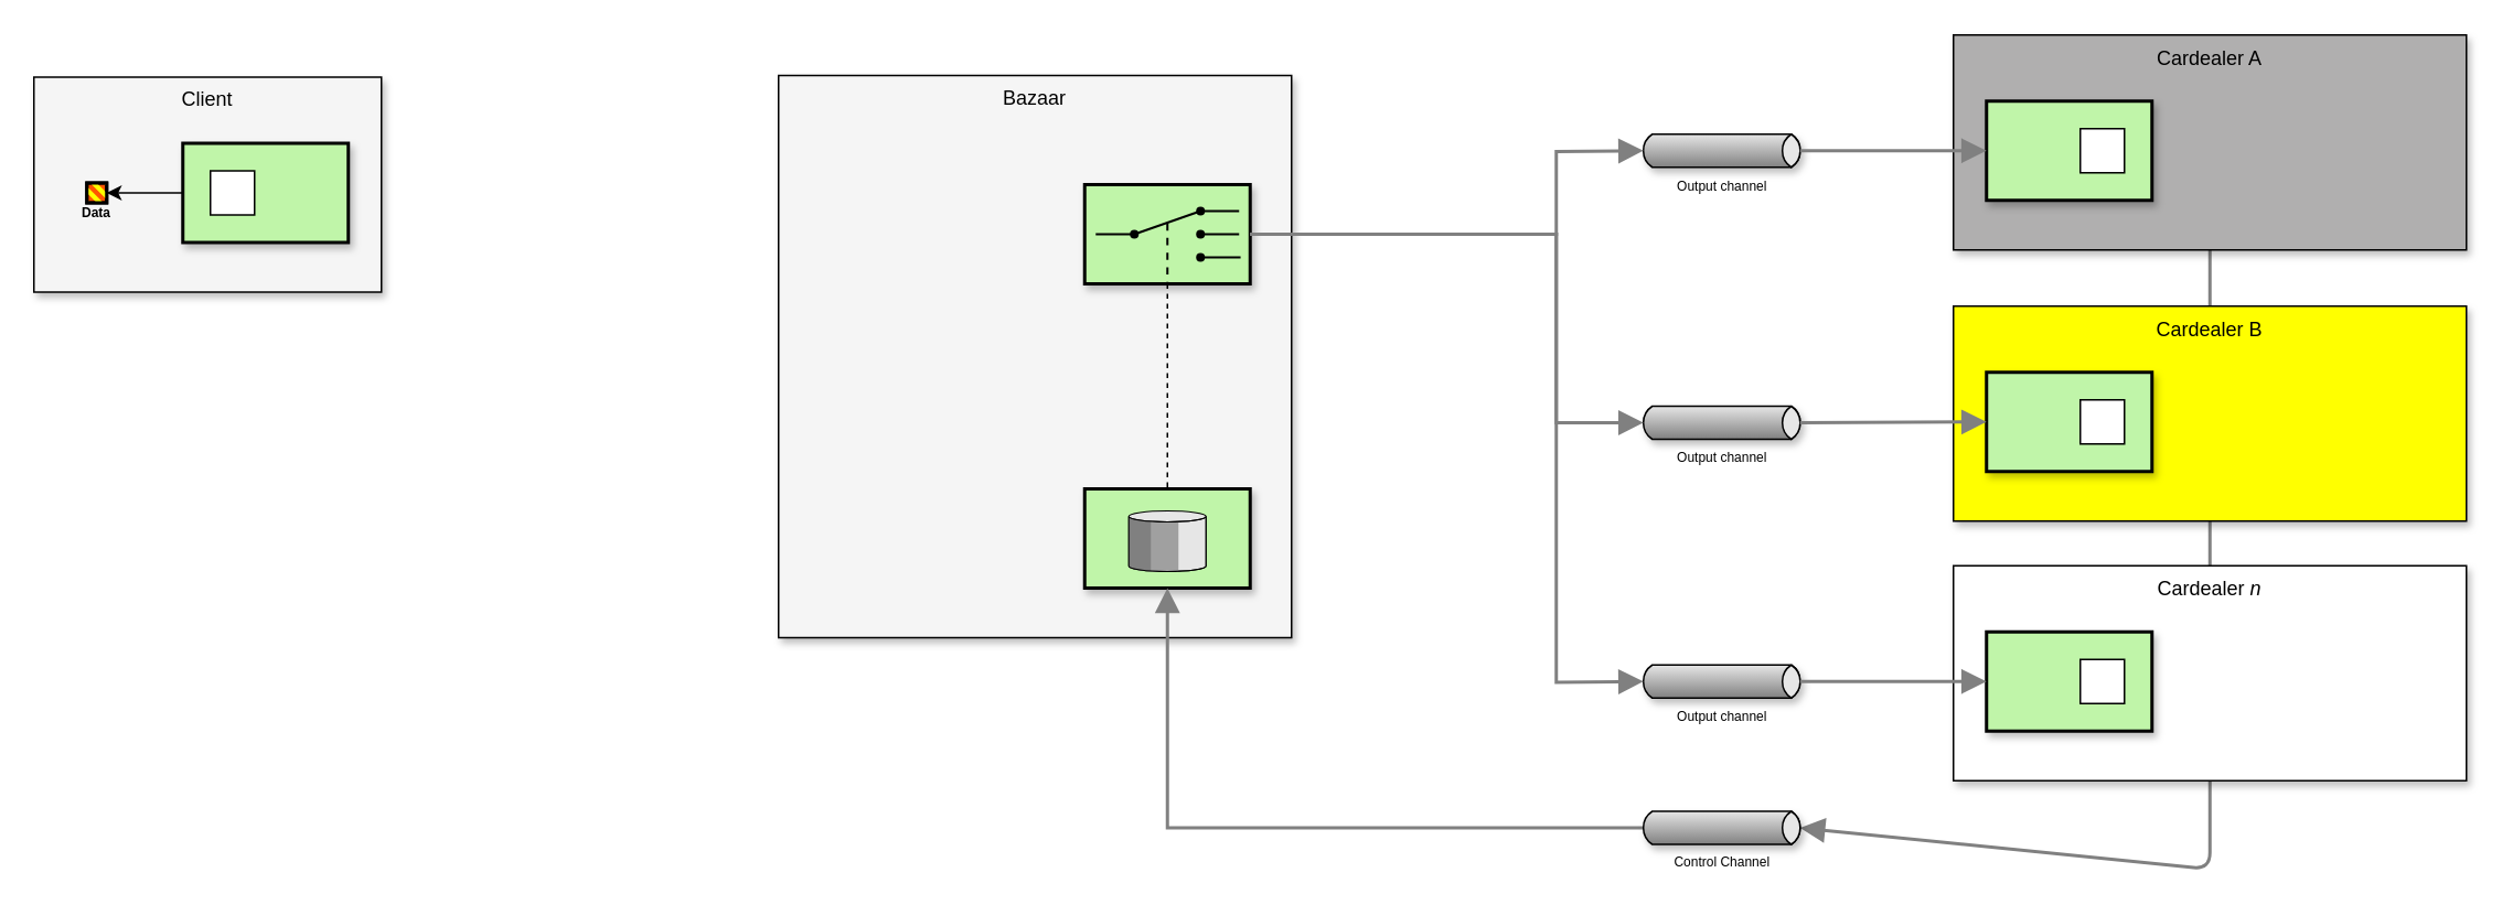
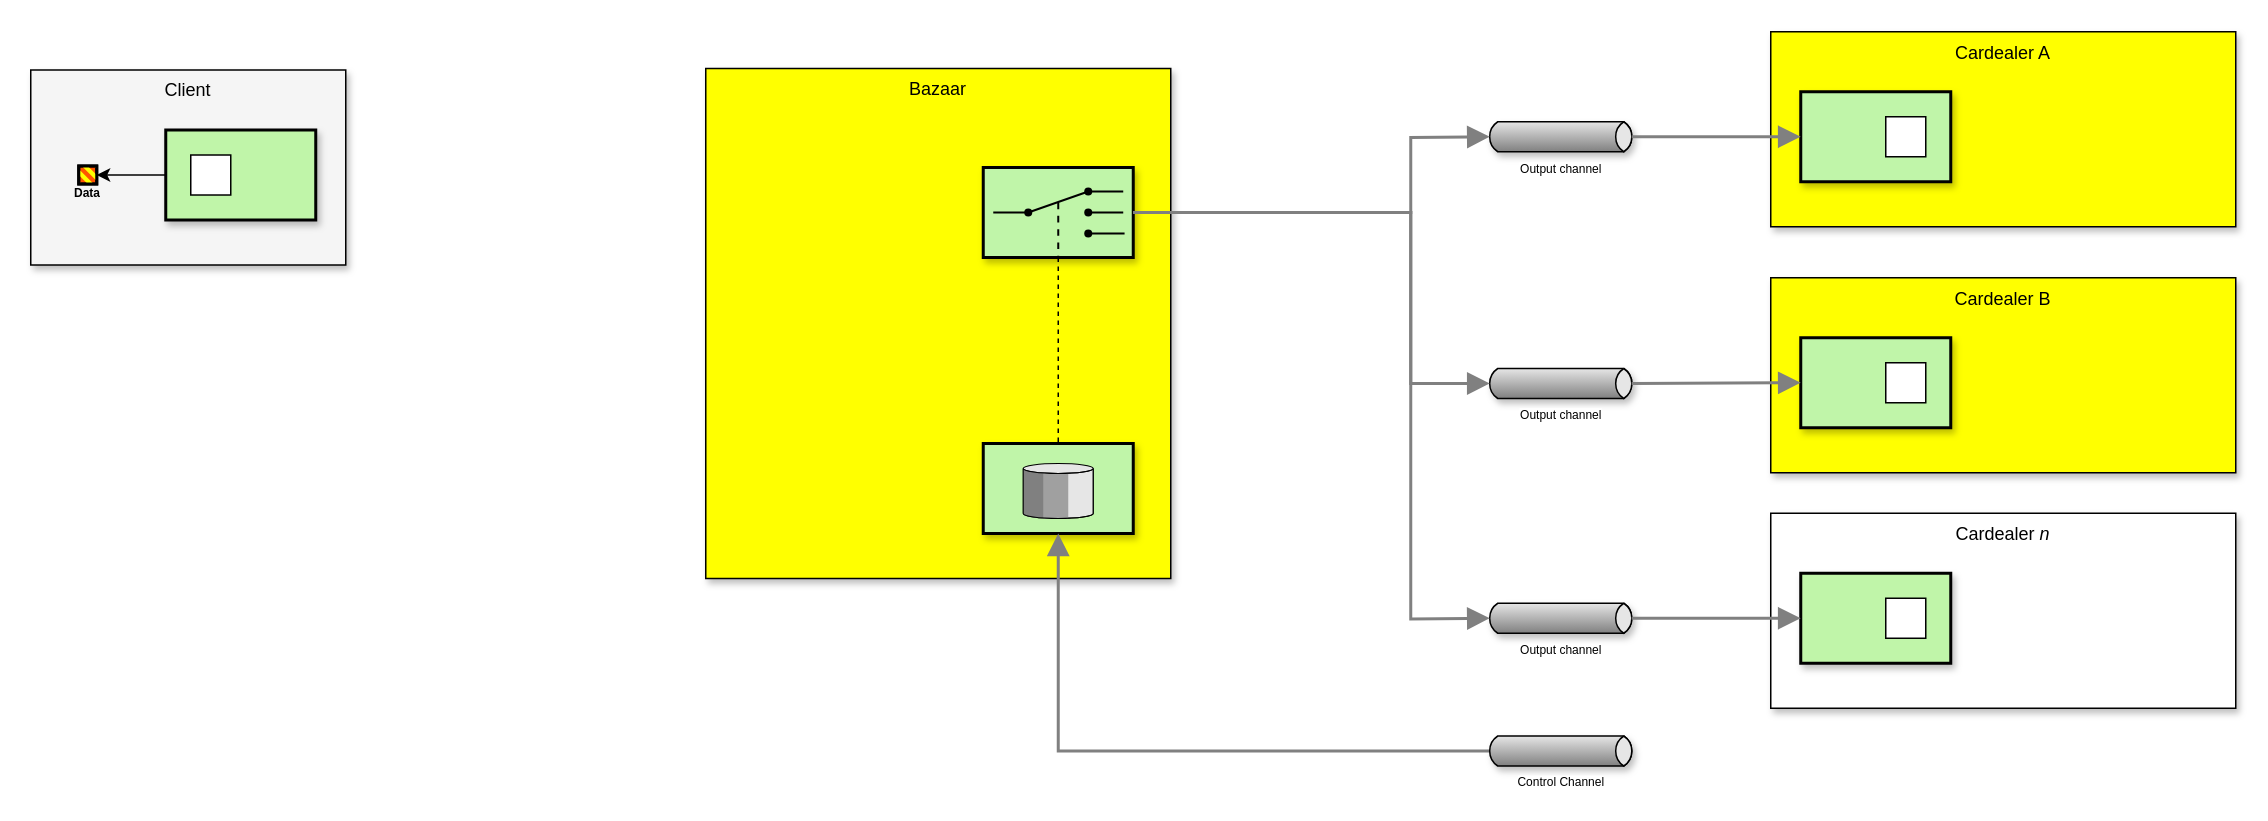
- <mxCell id="8" value="Cardealer A" style="rounded=0;whiteSpace=wrap;html=1;fillColor=#b0afaf;verticalAlign=top;shadow=1;" parent="1" vertex="1"><mxGeometry x="1180" y="20.5" width="310" height="130" as="geometry" /></mxCell>
+ <mxCell id="8" value="Cardealer A" style="rounded=0;whiteSpace=wrap;html=1;fillColor=#FFFF00;verticalAlign=top;shadow=1;" parent="1" vertex="1"><mxGeometry x="1180" y="20.5" width="310" height="130" as="geometry" /></mxCell>
- <mxCell id="7" value="Bazaar" style="rounded=0;whiteSpace=wrap;html=1;fillColor=#f5f5f5;verticalAlign=top;shadow=1;" parent="1" vertex="1"><mxGeometry x="470" y="45" width="310" height="340" as="geometry" /></mxCell>
+ <mxCell id="7" value="Bazaar" style="rounded=0;whiteSpace=wrap;html=1;fillColor=#FFFF00;verticalAlign=top;shadow=1;" parent="1" vertex="1"><mxGeometry x="470" y="45" width="310" height="340" as="geometry" /></mxCell>
- <mxCell id="2" value="" style="edgeStyle=none;html=1;strokeColor=#808080;endArrow=block;endSize=10;dashed=0;verticalAlign=bottom;strokeWidth=2;shadow=0;exitX=0.5;exitY=1;exitDx=0;exitDy=0;entryX=1;entryY=0.5;entryDx=-2.7;entryDy=0;entryPerimeter=0;" parent="1" source="8" target="31" edge="1"><mxGeometry width="160" relative="1" as="geometry"><mxPoint x="390" y="575" as="sourcePoint" /><mxPoint x="550" y="575" as="targetPoint" /><Array as="points"><mxPoint x="1335" y="525" /></Array></mxGeometry></mxCell>
